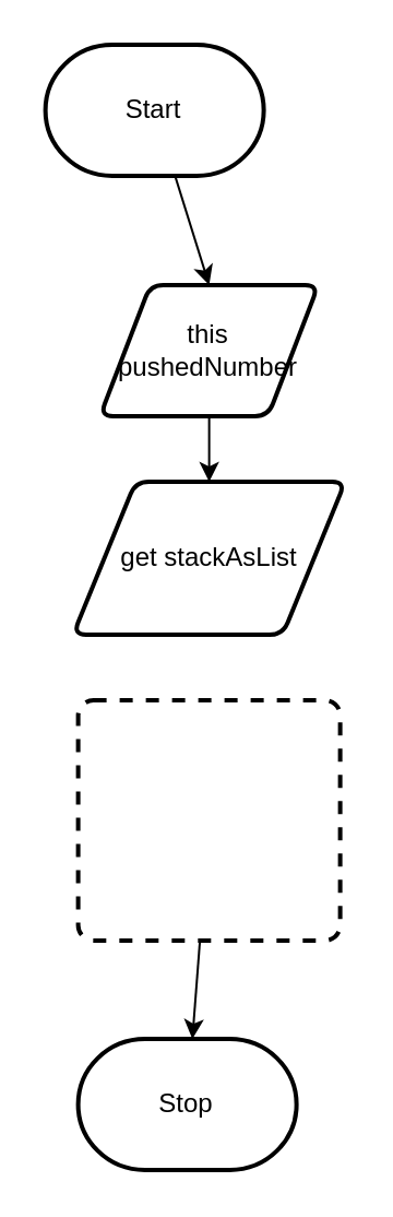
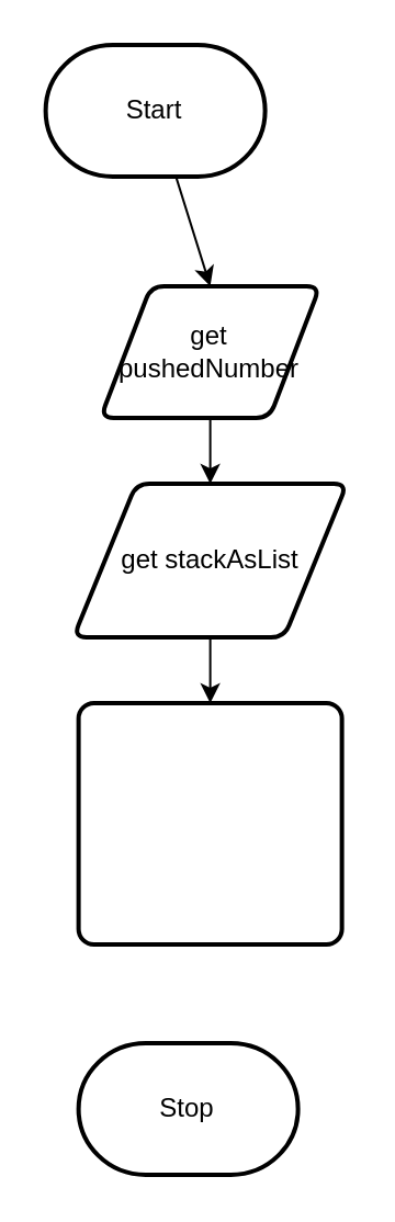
- <mxCell id="5" value="this pushedNumber" style="shape=parallelogram;html=1;strokeWidth=2;perimeter=parallelogramPerimeter;whiteSpace=wrap;rounded=1;arcSize=12;size=0.23;" vertex="1" parent="1"><mxGeometry x="45.31" y="130" width="100" height="60" as="geometry" /></mxCell>
+ <mxCell id="5" value="get pushedNumber" style="shape=parallelogram;html=1;strokeWidth=2;perimeter=parallelogramPerimeter;whiteSpace=wrap;rounded=1;arcSize=12;size=0.23;" vertex="1" parent="1"><mxGeometry x="45.31" y="130" width="100" height="60" as="geometry" /></mxCell>
+ <mxCell id="7" value="" style="edgeStyle=none;html=1;fontFamily=Helvetica;fontSize=12;fontColor=#FFFFFF;" edge="1" parent="1" source="8" target="10"><mxGeometry relative="1" as="geometry" /></mxCell>
- <mxCell id="10" value="&lt;span id=&quot;docs-internal-guid-41b98cf5-7fff-8296-12a3-1a83e9f73964&quot;&gt;&lt;font color=&quot;#ffffff&quot;&gt;&lt;span style=&quot;vertical-align: baseline&quot;&gt;this&lt;/span&gt;&lt;span style=&quot;vertical-align: baseline&quot;&gt;.stackAsList.&lt;br&gt;push(pushedNumber)&lt;/span&gt;&lt;/font&gt;&lt;/span&gt;" style="rounded=1;whiteSpace=wrap;html=1;absoluteArcSize=1;arcSize=14;strokeWidth=2;dashed=1;" vertex="1" parent="1"><mxGeometry x="35.31" y="320" width="120" height="110" as="geometry" /></mxCell>
+ <mxCell id="10" value="&lt;span id=&quot;docs-internal-guid-41b98cf5-7fff-8296-12a3-1a83e9f73964&quot;&gt;&lt;font color=&quot;#ffffff&quot;&gt;&lt;span style=&quot;vertical-align: baseline&quot;&gt;this&lt;/span&gt;&lt;span style=&quot;vertical-align: baseline&quot;&gt;.stackAsList.&lt;br&gt;push(pushedNumber)&lt;/span&gt;&lt;/font&gt;&lt;/span&gt;" style="rounded=1;whiteSpace=wrap;html=1;absoluteArcSize=1;arcSize=14;strokeWidth=2;" vertex="1" parent="1"><mxGeometry x="35.31" y="320" width="120" height="110" as="geometry" /></mxCell>
- <mxCell id="9" value="" style="edgeStyle=none;html=1;fontFamily=Helvetica;fontSize=12;fontColor=#FFFFFF;" edge="1" parent="1" source="10" target="6"><mxGeometry relative="1" as="geometry" /></mxCell>
